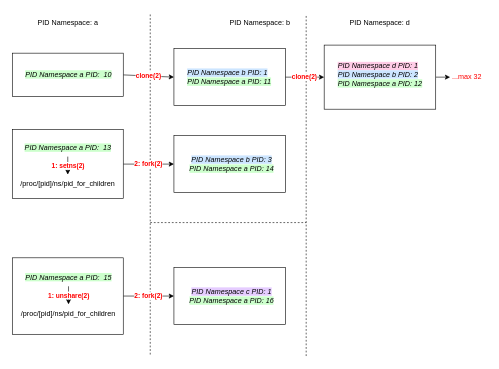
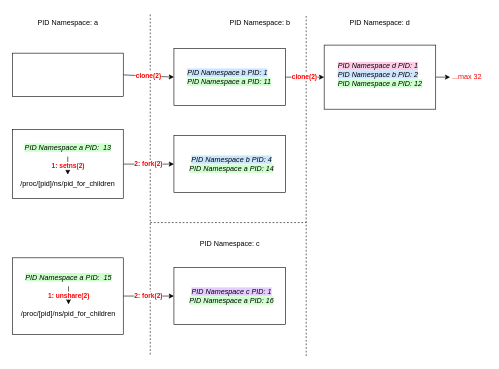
- <mxCell id="28" value="&lt;div&gt;&lt;i style=&quot;background-color: rgb(204 , 255 , 204)&quot;&gt;PID Namespace a PID:&amp;nbsp; 10&lt;/i&gt;&lt;br&gt;&lt;/div&gt;" style="text;html=1;strokeColor=none;fillColor=none;align=left;verticalAlign=middle;whiteSpace=wrap;rounded=0;" parent="1" vertex="1"><mxGeometry x="40" y="109.25" width="147.5" height="30" as="geometry" /></mxCell>
- <mxCell id="14" value="&lt;i&gt;&lt;span style=&quot;background-color: rgb(204 , 229 , 255)&quot;&gt;PID Namespace b PID: 3&lt;/span&gt;&lt;br&gt;&lt;/i&gt;&lt;i style=&quot;background-color: rgb(204 , 255 , 204)&quot;&gt;PID Namespace a PID: 14&lt;/i&gt;&lt;i&gt;&lt;br&gt;&lt;/i&gt;" style="text;html=1;strokeColor=none;fillColor=none;align=center;verticalAlign=middle;whiteSpace=wrap;rounded=0;" parent="1" vertex="1"><mxGeometry x="295.5" y="258" width="180" height="30" as="geometry" /></mxCell>
+ <mxCell id="14" value="&lt;i&gt;&lt;span style=&quot;background-color: rgb(204 , 229 , 255)&quot;&gt;PID Namespace b PID: 4&lt;/span&gt;&lt;br&gt;&lt;/i&gt;&lt;i style=&quot;background-color: rgb(204 , 255 , 204)&quot;&gt;PID Namespace a PID: 14&lt;/i&gt;&lt;i&gt;&lt;br&gt;&lt;/i&gt;" style="text;html=1;strokeColor=none;fillColor=none;align=center;verticalAlign=middle;whiteSpace=wrap;rounded=0;" parent="1" vertex="1"><mxGeometry x="295.5" y="258" width="180" height="30" as="geometry" /></mxCell>
+ <mxCell id="15" value="PID Namespace: c" style="text;html=1;strokeColor=none;fillColor=none;align=center;verticalAlign=middle;whiteSpace=wrap;rounded=0;" parent="1" vertex="1"><mxGeometry x="307.5" y="390.5" width="150" height="30" as="geometry" /></mxCell>
